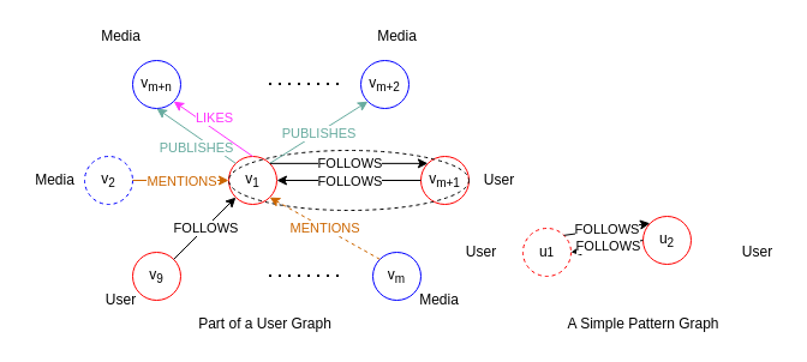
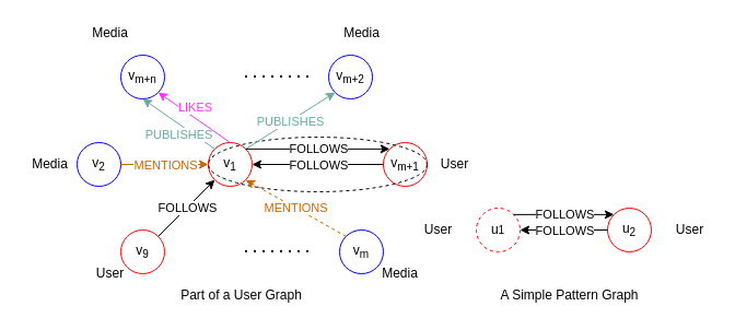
- <mxCell id="3" value="v&lt;sub&gt;2&lt;/sub&gt;" style="ellipse;whiteSpace=wrap;html=1;aspect=fixed;strokeColor=#0000FF;dashed=1;" parent="1" vertex="1"><mxGeometry x="70" y="130" width="40" height="40" as="geometry" /></mxCell>
+ <mxCell id="3" value="v&lt;sub&gt;2&lt;/sub&gt;" style="ellipse;whiteSpace=wrap;html=1;aspect=fixed;strokeColor=#0000FF;" parent="1" vertex="1"><mxGeometry x="70" y="130" width="40" height="40" as="geometry" /></mxCell>
- <mxCell id="9" value="u&lt;sub&gt;2&lt;/sub&gt;" style="ellipse;whiteSpace=wrap;html=1;aspect=fixed;strokeColor=#FF0000;" parent="1" vertex="1"><mxGeometry x="535" y="180" width="40" height="40" as="geometry" /></mxCell>
+ <mxCell id="9" value="u&lt;sub&gt;2&lt;/sub&gt;" style="ellipse;whiteSpace=wrap;html=1;aspect=fixed;strokeColor=#FF0000;" parent="1" vertex="1"><mxGeometry x="555" y="190" width="40" height="40" as="geometry" /></mxCell>
- <mxCell id="11" value="A Simple Pattern Graph" style="text;html=1;align=center;verticalAlign=middle;resizable=0;points=[];autosize=1;" parent="1" vertex="1"><mxGeometry x="465" y="260" width="140" height="20" as="geometry" /></mxCell>
+ <mxCell id="11" value="A Simple Pattern Graph" style="text;html=1;align=center;verticalAlign=middle;resizable=0;points=[];autosize=1;" parent="1" vertex="1"><mxGeometry x="450" y="260" width="140" height="20" as="geometry" /></mxCell>
